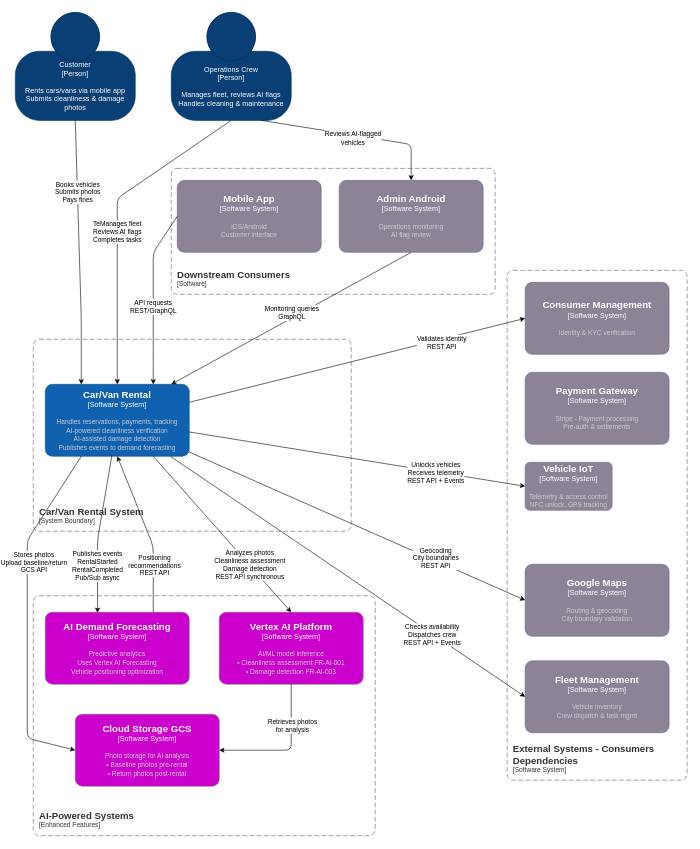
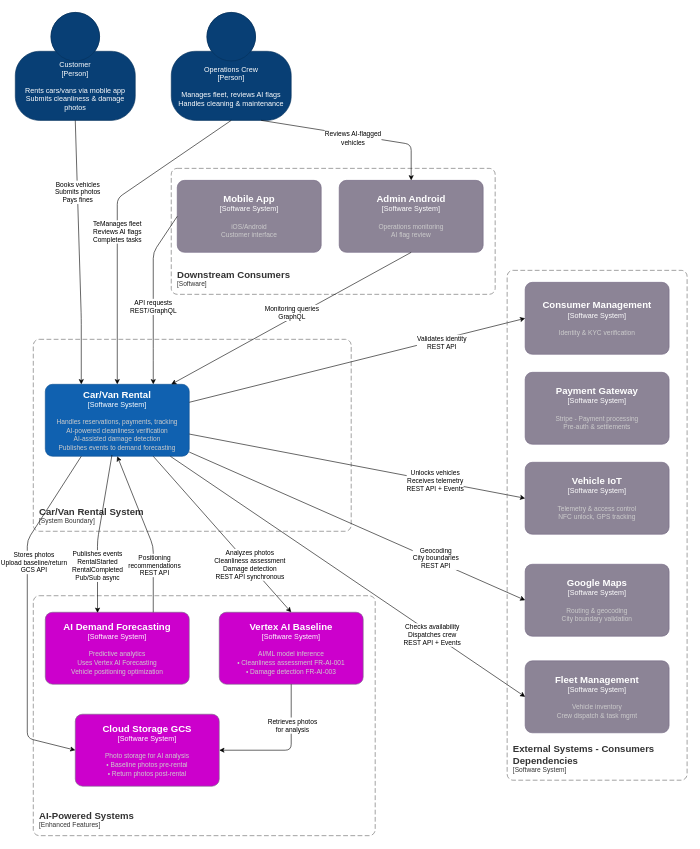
- <mxCell id="9" value="&lt;font style=&quot;font-size: 16px&quot;&gt;&lt;b&gt;Vehicle IoT&lt;/b&gt;&lt;/font&gt;&lt;div&gt;[Software System]&lt;/div&gt;&lt;br&gt;&lt;div&gt;&lt;font style=&quot;font-size: 11px&quot;&gt;&lt;font color=&quot;#cccccc&quot;&gt;Telemetry &amp; access control&lt;br/&gt;NFC unlock, GPS tracking&lt;/font&gt;&lt;/div&gt;" style="rounded=1;whiteSpace=wrap;html=1;labelBackgroundColor=none;fillColor=#8C8496;fontColor=#ffffff;align=center;arcSize=10;strokeColor=#736782;metaEdit=1;resizable=0;points=[[0.25,0,0],[0.5,0,0],[0.75,0,0],[1,0.25,0],[1,0.5,0],[1,0.75,0],[0.75,1,0],[0.5,1,0],[0.25,1,0],[0,0.75,0],[0,0.5,0],[0,0.25,0]];" parent="1" vertex="1"><mxGeometry x="870" y="770" width="145" height="80" as="geometry" /></mxCell>
+ <mxCell id="9" value="&lt;font style=&quot;font-size: 16px&quot;&gt;&lt;b&gt;Vehicle IoT&lt;/b&gt;&lt;/font&gt;&lt;div&gt;[Software System]&lt;/div&gt;&lt;br&gt;&lt;div&gt;&lt;font style=&quot;font-size: 11px&quot;&gt;&lt;font color=&quot;#cccccc&quot;&gt;Telemetry &amp; access control&lt;br/&gt;NFC unlock, GPS tracking&lt;/font&gt;&lt;/div&gt;" style="rounded=1;whiteSpace=wrap;html=1;labelBackgroundColor=none;fillColor=#8C8496;fontColor=#ffffff;align=center;arcSize=10;strokeColor=#736782;metaEdit=1;resizable=0;points=[[0.25,0,0],[0.5,0,0],[0.75,0,0],[1,0.25,0],[1,0.5,0],[1,0.75,0],[0.75,1,0],[0.5,1,0],[0.25,1,0],[0,0.75,0],[0,0.5,0],[0,0.25,0]];" parent="1" vertex="1"><mxGeometry x="870" y="770" width="240" height="120" as="geometry" /></mxCell>
- <mxCell id="33" value="&lt;font style=&quot;font-size: 16px&quot;&gt;&lt;b&gt;Vertex AI Platform&lt;/b&gt;&lt;/font&gt;&lt;div&gt;[Software System]&lt;/div&gt;&lt;br&gt;&lt;div&gt;&lt;font style=&quot;font-size: 11px&quot;&gt;&lt;font color=&quot;#cccccc&quot;&gt;AI/ML model inference&lt;br/&gt;• Cleanliness assessment FR-AI-001&lt;br/&gt;• Damage detection FR-AI-003&#10;&lt;/font&gt;&lt;/div&gt;" style="rounded=1;whiteSpace=wrap;html=1;labelBackgroundColor=none;fillColor=#CC00CC;fontColor=#ffffff;align=center;arcSize=10;strokeColor=#736782;metaEdit=1;resizable=0;points=[[0.25,0,0],[0.5,0,0],[0.75,0,0],[1,0.25,0],[1,0.5,0],[1,0.75,0],[0.75,1,0],[0.5,1,0],[0.25,1,0],[0,0.75,0],[0,0.5,0],[0,0.25,0]];" parent="1" vertex="1"><mxGeometry x="360" y="1020" width="240" height="120" as="geometry" /></mxCell>
+ <mxCell id="33" value="&lt;font style=&quot;font-size: 16px&quot;&gt;&lt;b&gt;Vertex AI Baseline&lt;/b&gt;&lt;/font&gt;&lt;div&gt;[Software System]&lt;/div&gt;&lt;br&gt;&lt;div&gt;&lt;font style=&quot;font-size: 11px&quot;&gt;&lt;font color=&quot;#cccccc&quot;&gt;AI/ML model inference&lt;br/&gt;• Cleanliness assessment FR-AI-001&lt;br/&gt;• Damage detection FR-AI-003&#10;&lt;/font&gt;&lt;/div&gt;" style="rounded=1;whiteSpace=wrap;html=1;labelBackgroundColor=none;fillColor=#CC00CC;fontColor=#ffffff;align=center;arcSize=10;strokeColor=#736782;metaEdit=1;resizable=0;points=[[0.25,0,0],[0.5,0,0],[0.75,0,0],[1,0.25,0],[1,0.5,0],[1,0.75,0],[0.75,1,0],[0.5,1,0],[0.25,1,0],[0,0.75,0],[0,0.5,0],[0,0.25,0]];" parent="1" vertex="1"><mxGeometry x="360" y="1020" width="240" height="120" as="geometry" /></mxCell>
